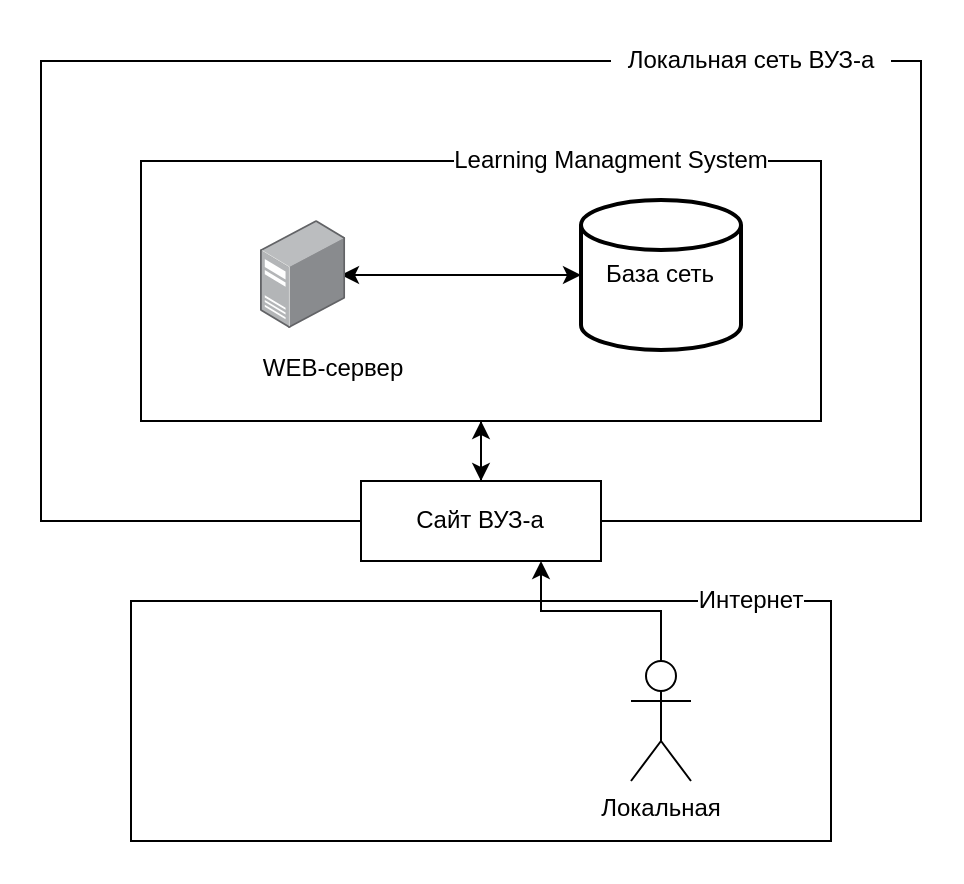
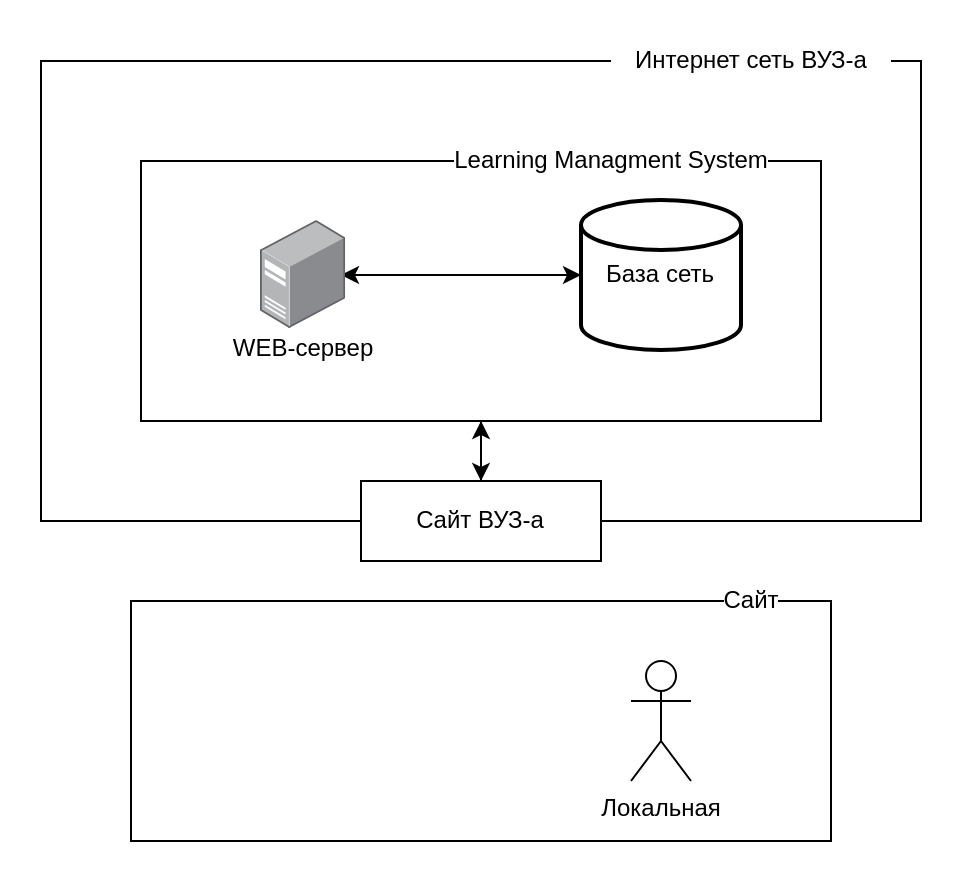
- <mxCell id="17" value="Локальная сеть ВУЗ-а" style="text;html=1;align=center;verticalAlign=middle;resizable=0;points=[];autosize=1;strokeColor=none;fillColor=default;" vertex="1" parent="1"><mxGeometry x="305" y="20" width="140" height="20" as="geometry" /></mxCell>
+ <mxCell id="17" value="Интернет сеть ВУЗ-а" style="text;html=1;align=center;verticalAlign=middle;resizable=0;points=[];autosize=1;strokeColor=none;fillColor=default;" vertex="1" parent="1"><mxGeometry x="305" y="20" width="140" height="20" as="geometry" /></mxCell>
- <mxCell id="9" value="WEB-сервер" style="text;html=1;align=center;verticalAlign=middle;resizable=0;points=[];autosize=1;strokeColor=none;fillColor=none;" vertex="1" parent="1"><mxGeometry x="121.3" y="174" width="90" height="20" as="geometry" /></mxCell>
+ <mxCell id="9" value="WEB-сервер" style="text;html=1;align=center;verticalAlign=middle;resizable=0;points=[];autosize=1;strokeColor=none;fillColor=none;" vertex="1" parent="1"><mxGeometry x="106.3" y="164" width="90" height="20" as="geometry" /></mxCell>
- <mxCell id="16" value="Интернет" style="text;html=1;align=center;verticalAlign=middle;resizable=0;points=[];autosize=1;strokeColor=none;fillColor=none;labelBackgroundColor=default;" vertex="1" parent="1"><mxGeometry x="340" y="290" width="70" height="20" as="geometry" /></mxCell>
+ <mxCell id="16" value="Cайт" style="text;html=1;align=center;verticalAlign=middle;resizable=0;points=[];autosize=1;strokeColor=none;fillColor=none;labelBackgroundColor=default;" vertex="1" parent="1"><mxGeometry x="340" y="290" width="70" height="20" as="geometry" /></mxCell>
- <mxCell id="14" style="edgeStyle=orthogonalEdgeStyle;rounded=0;orthogonalLoop=1;jettySize=auto;html=1;exitX=0.5;exitY=0;exitDx=0;exitDy=0;exitPerimeter=0;entryX=0.75;entryY=1;entryDx=0;entryDy=0;" edge="1" parent="1" source="15" target="13"><mxGeometry relative="1" as="geometry" /></mxCell>
